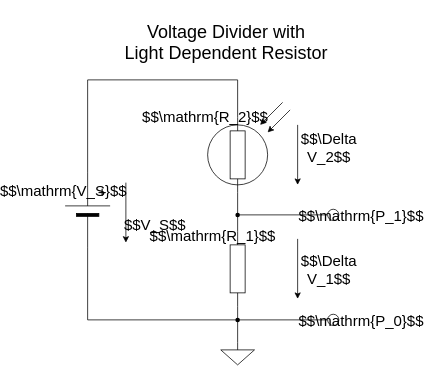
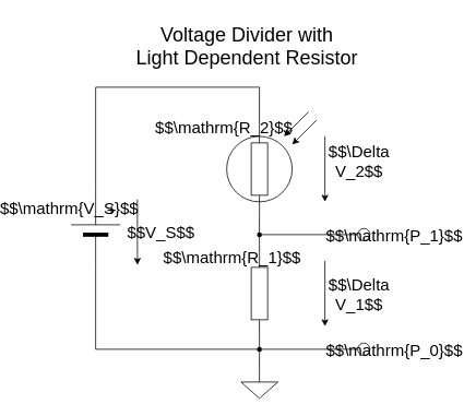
- <mxCell id="12" value="$$V_S$$" style="text;html=1;strokeColor=none;fillColor=none;align=center;verticalAlign=middle;whiteSpace=wrap;rounded=0;fontSize=20;" parent="1" vertex="1"><mxGeometry x="142" y="283" width="60" height="30" as="geometry" /></mxCell>
+ <mxCell id="12" value="$$V_S$$" style="text;html=1;strokeColor=none;fillColor=none;align=center;verticalAlign=middle;whiteSpace=wrap;rounded=0;fontSize=20;" parent="1" vertex="1"><mxGeometry x="132" y="268" width="60" height="30" as="geometry" /></mxCell>
